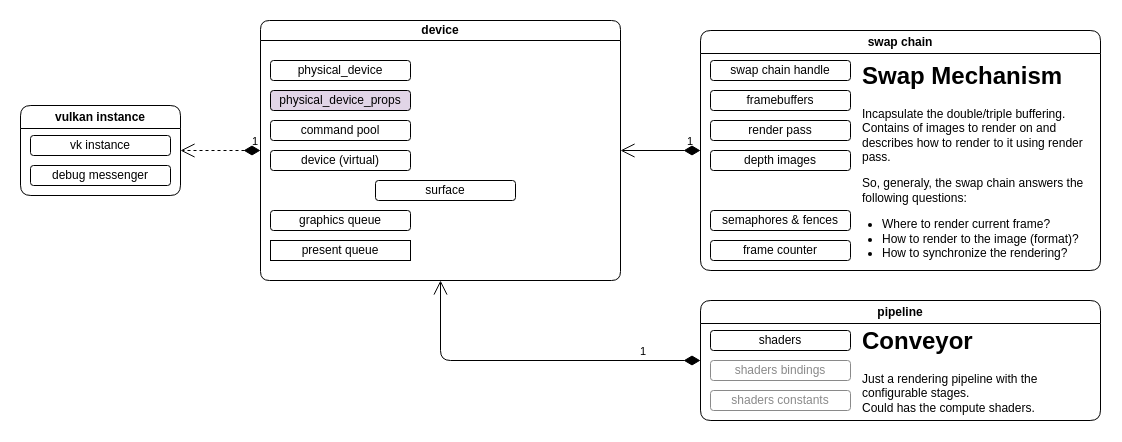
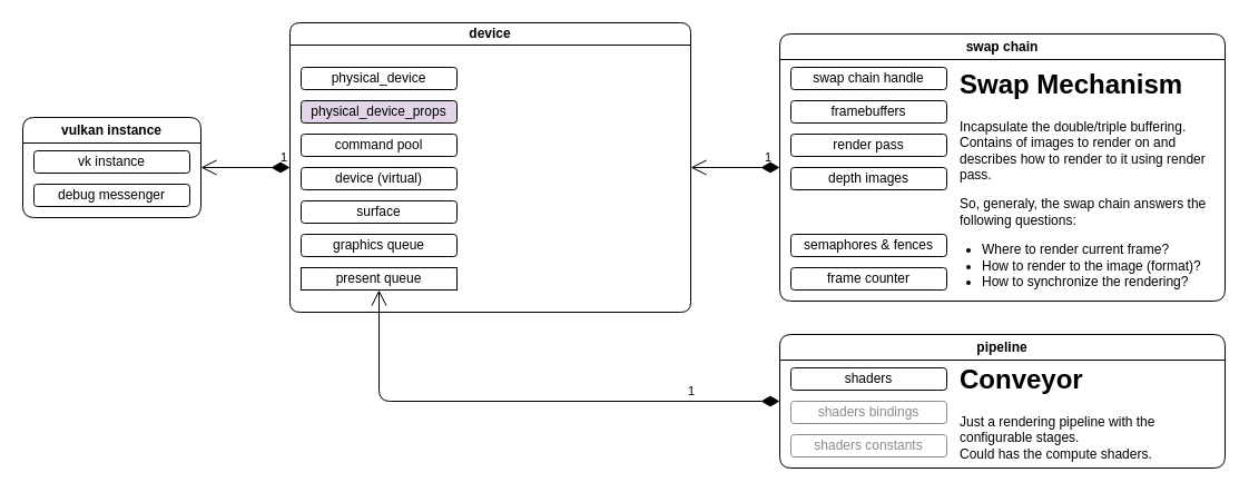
- <mxCell id="13" value="1" style="endArrow=open;html=1;endSize=12;startArrow=diamondThin;startSize=14;startFill=1;edgeStyle=orthogonalEdgeStyle;align=left;verticalAlign=bottom;rounded=1;labelBackgroundColor=none;dashed=1;" parent="1" source="2" target="10" edge="1"><mxGeometry x="-0.758" relative="1" as="geometry"><mxPoint x="120" y="150" as="sourcePoint" /><mxPoint x="200" y="210" as="targetPoint" /><mxPoint as="offset" /></mxGeometry></mxCell>
+ <mxCell id="13" value="1" style="endArrow=open;html=1;endSize=12;startArrow=diamondThin;startSize=14;startFill=1;edgeStyle=orthogonalEdgeStyle;align=left;verticalAlign=bottom;rounded=1;labelBackgroundColor=none;" parent="1" source="2" target="10" edge="1"><mxGeometry x="-0.758" relative="1" as="geometry"><mxPoint x="120" y="150" as="sourcePoint" /><mxPoint x="200" y="210" as="targetPoint" /><mxPoint as="offset" /></mxGeometry></mxCell>
- <mxCell id="7" value="surface" style="rounded=1;whiteSpace=wrap;html=1;" parent="2" vertex="1"><mxGeometry x="115" y="160" width="140" height="20" as="geometry" /></mxCell>
+ <mxCell id="7" value="surface" style="rounded=1;whiteSpace=wrap;html=1;" parent="2" vertex="1"><mxGeometry x="10" y="160" width="140" height="20" as="geometry" /></mxCell>
- <mxCell id="28" value="1" style="endArrow=open;html=1;endSize=12;startArrow=diamondThin;startSize=14;startFill=1;edgeStyle=orthogonalEdgeStyle;align=left;verticalAlign=bottom;rounded=1;labelBackgroundColor=none;" parent="1" source="23" target="2" edge="1"><mxGeometry x="-0.636" relative="1" as="geometry"><mxPoint x="710" y="150" as="sourcePoint" /><mxPoint x="630" y="160" as="targetPoint" /><mxPoint as="offset" /></mxGeometry></mxCell>
+ <mxCell id="28" value="1" style="endArrow=open;html=1;endSize=12;startArrow=diamondThin;startSize=14;startFill=1;edgeStyle=orthogonalEdgeStyle;align=left;verticalAlign=bottom;rounded=1;labelBackgroundColor=none;" parent="1" source="23" target="9" edge="1"><mxGeometry x="-0.636" relative="1" as="geometry"><mxPoint x="710" y="150" as="sourcePoint" /><mxPoint x="630" y="160" as="targetPoint" /><mxPoint as="offset" /></mxGeometry></mxCell>
